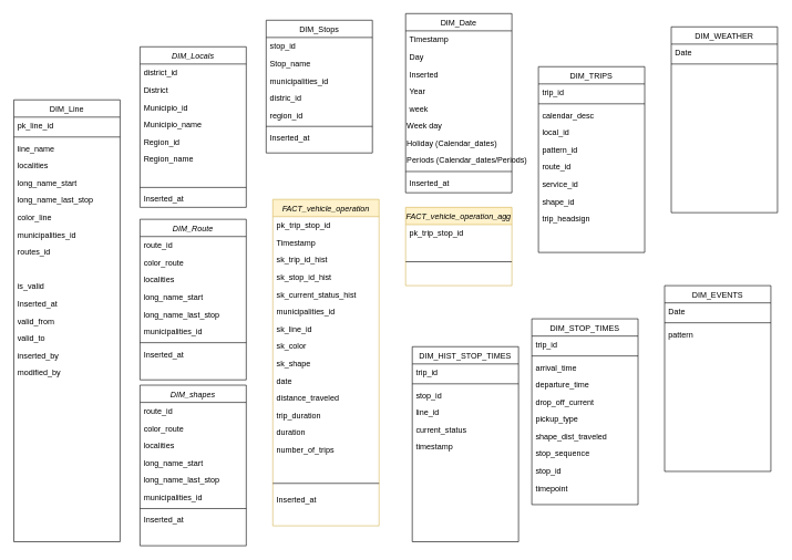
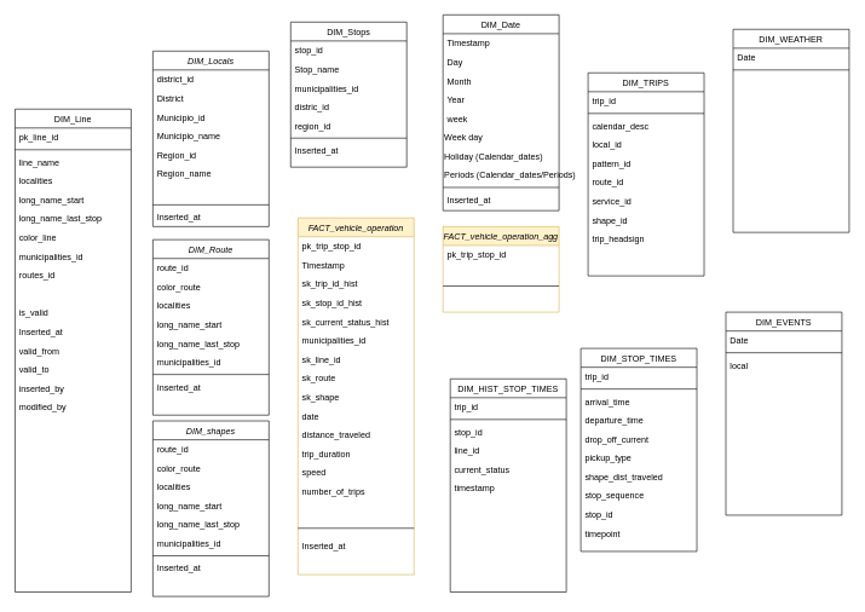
- <mxCell id="40" value="Inserted" style="text;align=left;verticalAlign=top;spacingLeft=4;spacingRight=4;overflow=hidden;rotatable=0;points=[[0,0.5],[1,0.5]];portConstraint=eastwest;rounded=0;shadow=0;html=0;" parent="37" vertex="1"><mxGeometry y="78" width="160" height="26" as="geometry" /></mxCell>
+ <mxCell id="40" value="Month" style="text;align=left;verticalAlign=top;spacingLeft=4;spacingRight=4;overflow=hidden;rotatable=0;points=[[0,0.5],[1,0.5]];portConstraint=eastwest;rounded=0;shadow=0;html=0;" parent="37" vertex="1"><mxGeometry y="78" width="160" height="26" as="geometry" /></mxCell>
- <mxCell id="127" value="pattern" style="text;align=left;verticalAlign=top;spacingLeft=4;spacingRight=4;overflow=hidden;rotatable=0;points=[[0,0.5],[1,0.5]];portConstraint=eastwest;" vertex="1" parent="123"><mxGeometry y="60" width="160" height="26" as="geometry" /></mxCell>
+ <mxCell id="127" value="local" style="text;align=left;verticalAlign=top;spacingLeft=4;spacingRight=4;overflow=hidden;rotatable=0;points=[[0,0.5],[1,0.5]];portConstraint=eastwest;" vertex="1" parent="123"><mxGeometry y="60" width="160" height="26" as="geometry" /></mxCell>
- <mxCell id="56" value="sk_color" style="text;align=left;verticalAlign=top;spacingLeft=4;spacingRight=4;overflow=hidden;rotatable=0;points=[[0,0.5],[1,0.5]];portConstraint=eastwest;rounded=0;shadow=0;html=0;" parent="48" vertex="1"><mxGeometry y="208" width="160" height="26" as="geometry" /></mxCell>
+ <mxCell id="56" value="sk_route" style="text;align=left;verticalAlign=top;spacingLeft=4;spacingRight=4;overflow=hidden;rotatable=0;points=[[0,0.5],[1,0.5]];portConstraint=eastwest;rounded=0;shadow=0;html=0;" parent="48" vertex="1"><mxGeometry y="208" width="160" height="26" as="geometry" /></mxCell>
- <mxCell id="61" value="duration" style="text;align=left;verticalAlign=top;spacingLeft=4;spacingRight=4;overflow=hidden;rotatable=0;points=[[0,0.5],[1,0.5]];portConstraint=eastwest;rounded=0;shadow=0;html=0;" parent="48" vertex="1"><mxGeometry y="338" width="160" height="26" as="geometry" /></mxCell>
+ <mxCell id="61" value="speed" style="text;align=left;verticalAlign=top;spacingLeft=4;spacingRight=4;overflow=hidden;rotatable=0;points=[[0,0.5],[1,0.5]];portConstraint=eastwest;rounded=0;shadow=0;html=0;" parent="48" vertex="1"><mxGeometry y="338" width="160" height="26" as="geometry" /></mxCell>
